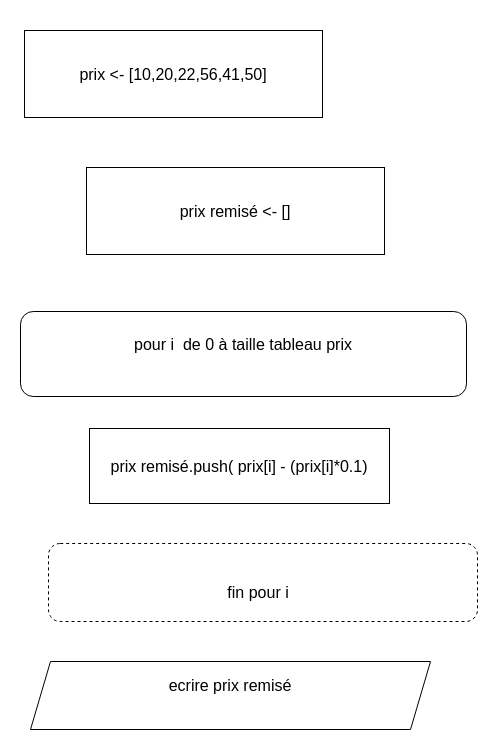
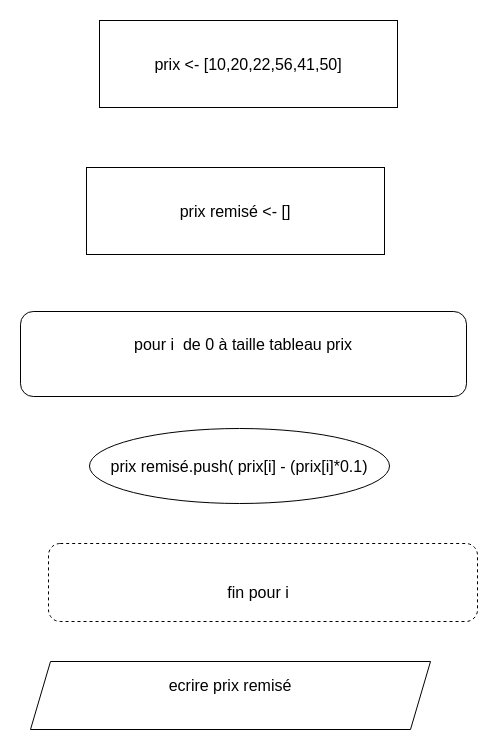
- <mxCell id="2" value="prix &amp;lt;- [10,20,22,56,41,50]" style="rounded=0;whiteSpace=wrap;html=1;fontSize=16;" parent="1" vertex="1"><mxGeometry x="24" y="30" width="298" height="87" as="geometry" /></mxCell>
+ <mxCell id="2" value="prix &amp;lt;- [10,20,22,56,41,50]" style="rounded=0;whiteSpace=wrap;html=1;fontSize=16;" parent="1" vertex="1"><mxGeometry x="99" y="20" width="298" height="87" as="geometry" /></mxCell>
- <mxCell id="3" value="prix remisé.push( prix[i] - (prix[i]*0.1)" style="rounded=0;whiteSpace=wrap;html=1;fontSize=16;" parent="1" vertex="1"><mxGeometry x="89" y="428" width="300" height="75" as="geometry" /></mxCell>
+ <mxCell id="3" value="prix remisé.push( prix[i] - (prix[i]*0.1)" style="ellipse;whiteSpace=wrap;html=1;fontSize=16;" parent="1" vertex="1"><mxGeometry x="89" y="428" width="300" height="75" as="geometry" /></mxCell>
